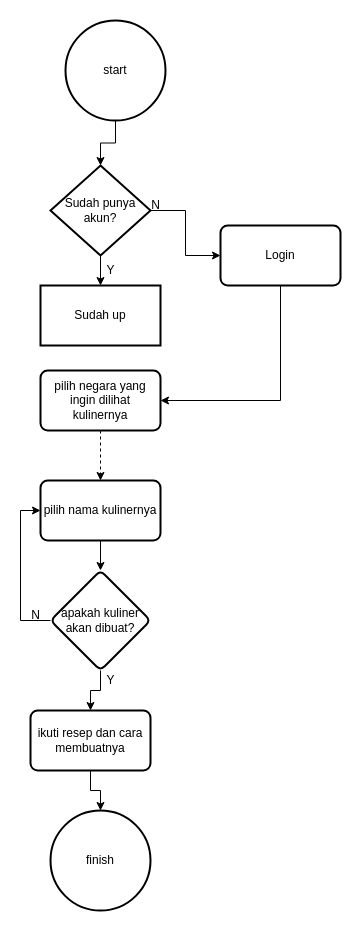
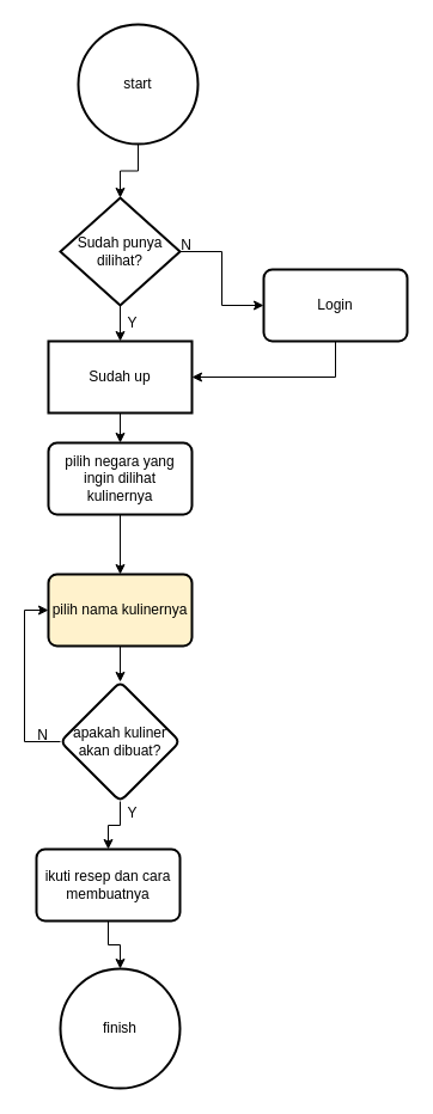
- <mxCell id="18" value="Sudah punya akun?" style="rhombus;whiteSpace=wrap;html=1;strokeWidth=2;" vertex="1" parent="1"><mxGeometry x="50" y="165" width="100" height="90" as="geometry" /></mxCell>
+ <mxCell id="18" value="Sudah punya dilihat?" style="rhombus;whiteSpace=wrap;html=1;strokeWidth=2;" vertex="1" parent="1"><mxGeometry x="50" y="165" width="100" height="90" as="geometry" /></mxCell>
+ <mxCell id="23" style="edgeStyle=orthogonalEdgeStyle;rounded=0;orthogonalLoop=1;jettySize=auto;html=1;exitX=0.5;exitY=1;exitDx=0;exitDy=0;entryX=0.5;entryY=0;entryDx=0;entryDy=0;" edge="1" parent="1" source="24" target="5"><mxGeometry relative="1" as="geometry" /></mxCell>
- <mxCell id="21" style="edgeStyle=orthogonalEdgeStyle;rounded=0;orthogonalLoop=1;jettySize=auto;html=1;exitX=0.5;exitY=1;exitDx=0;exitDy=0;entryX=1;entryY=0.5;entryDx=0;entryDy=0;" edge="1" parent="1" source="22" target="5"><mxGeometry relative="1" as="geometry" /></mxCell>
+ <mxCell id="21" style="edgeStyle=orthogonalEdgeStyle;rounded=0;orthogonalLoop=1;jettySize=auto;html=1;exitX=0.5;exitY=1;exitDx=0;exitDy=0;" edge="1" parent="1" source="22" target="24"><mxGeometry relative="1" as="geometry" /></mxCell>
- <mxCell id="4" value="" style="edgeStyle=orthogonalEdgeStyle;rounded=0;orthogonalLoop=1;jettySize=auto;html=1;dashed=1;" parent="1" source="5" target="7" edge="1"><mxGeometry relative="1" as="geometry" /></mxCell>
+ <mxCell id="4" value="" style="edgeStyle=orthogonalEdgeStyle;rounded=0;orthogonalLoop=1;jettySize=auto;html=1;" parent="1" source="5" target="7" edge="1"><mxGeometry relative="1" as="geometry" /></mxCell>
- <mxCell id="7" value="pilih nama kulinernya" style="whiteSpace=wrap;html=1;strokeWidth=2;rounded=1;arcSize=12;" parent="1" vertex="1"><mxGeometry x="40" y="480" width="120" height="60" as="geometry" /></mxCell>
+ <mxCell id="7" value="pilih nama kulinernya" style="whiteSpace=wrap;html=1;strokeWidth=2;rounded=1;arcSize=12;fillColor=#fff2cc;" parent="1" vertex="1"><mxGeometry x="40" y="480" width="120" height="60" as="geometry" /></mxCell>
